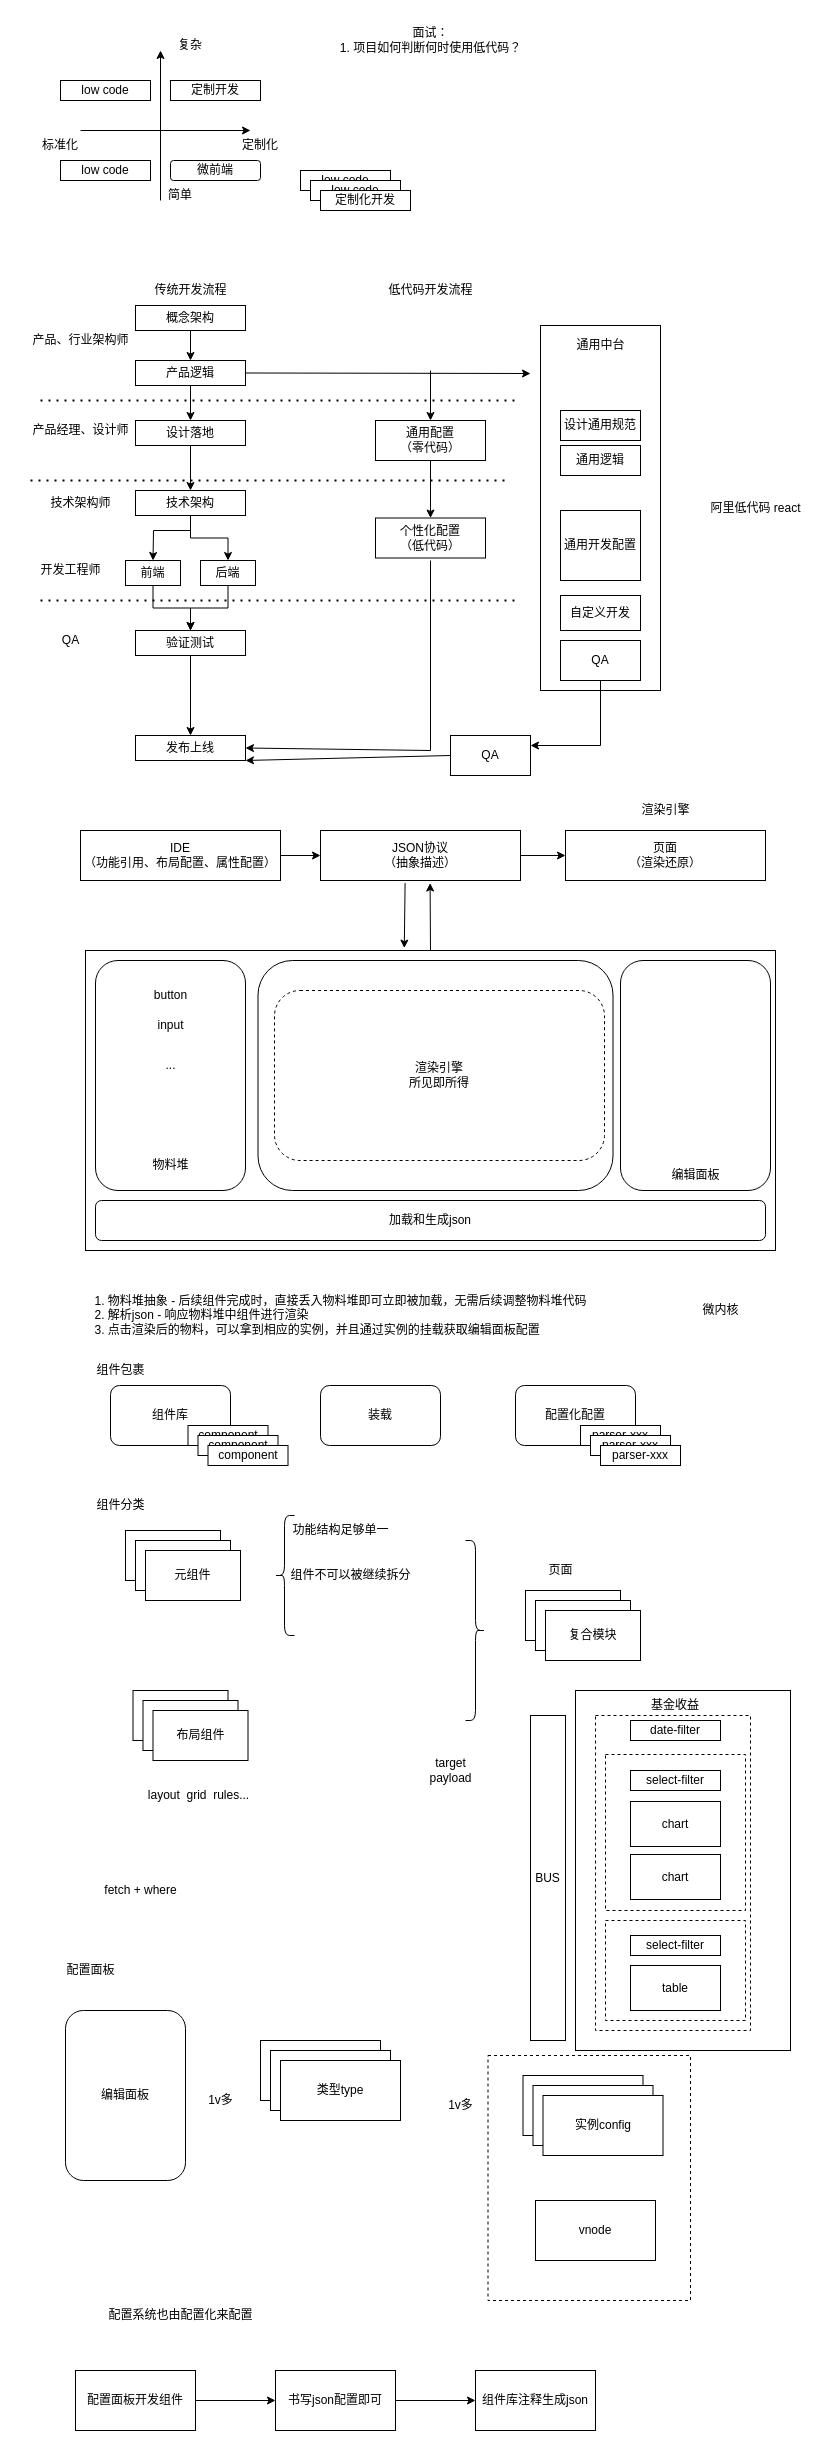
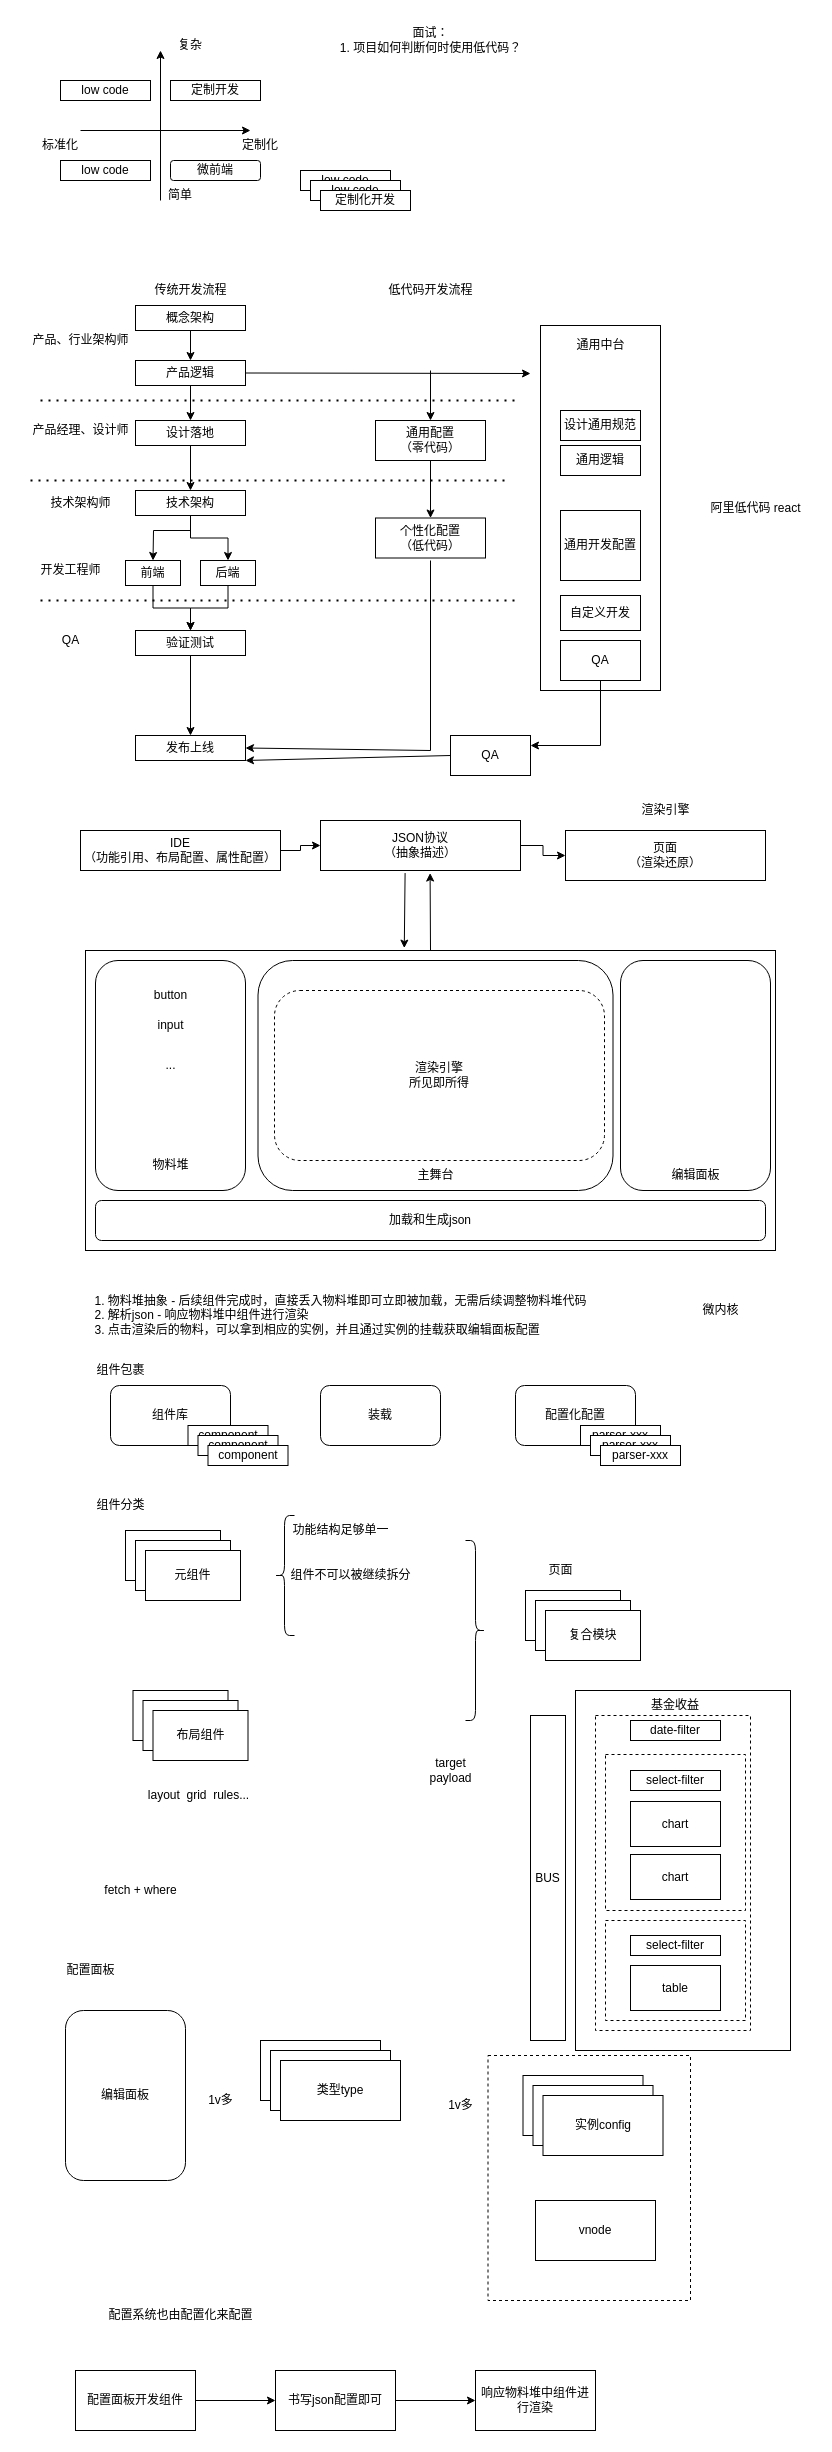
- <mxCell id="64" value="IDE&lt;br&gt;（功能引用、布局配置、属性配置）" style="rounded=0;whiteSpace=wrap;html=1;" vertex="1" parent="1"><mxGeometry x="80" y="830" width="200" height="50" as="geometry" /></mxCell>
+ <mxCell id="64" value="IDE&lt;br&gt;（功能引用、布局配置、属性配置）" style="rounded=0;whiteSpace=wrap;html=1;" vertex="1" parent="1"><mxGeometry x="80" y="830" width="200" height="40" as="geometry" /></mxCell>
- <mxCell id="68" value="JSON协议&lt;br&gt;（抽象描述）" style="rounded=0;whiteSpace=wrap;html=1;" vertex="1" parent="1"><mxGeometry x="320" y="830" width="200" height="50" as="geometry" /></mxCell>
+ <mxCell id="68" value="JSON协议&lt;br&gt;（抽象描述）" style="rounded=0;whiteSpace=wrap;html=1;" vertex="1" parent="1"><mxGeometry x="320" y="820" width="200" height="50" as="geometry" /></mxCell>
+ <mxCell id="77" value="主舞台" style="text;html=1;align=center;verticalAlign=middle;resizable=0;points=[];autosize=1;strokeColor=none;fillColor=none;" vertex="1" parent="1"><mxGeometry x="405" y="1160" width="60" height="30" as="geometry" /></mxCell>
- <mxCell id="138" value="组件库注释生成json" style="rounded=0;whiteSpace=wrap;html=1;" vertex="1" parent="1"><mxGeometry x="475" y="2370" width="120" height="60" as="geometry" /></mxCell>
+ <mxCell id="138" value="响应物料堆中组件进行渲染" style="rounded=0;whiteSpace=wrap;html=1;" vertex="1" parent="1"><mxGeometry x="475" y="2370" width="120" height="60" as="geometry" /></mxCell>
